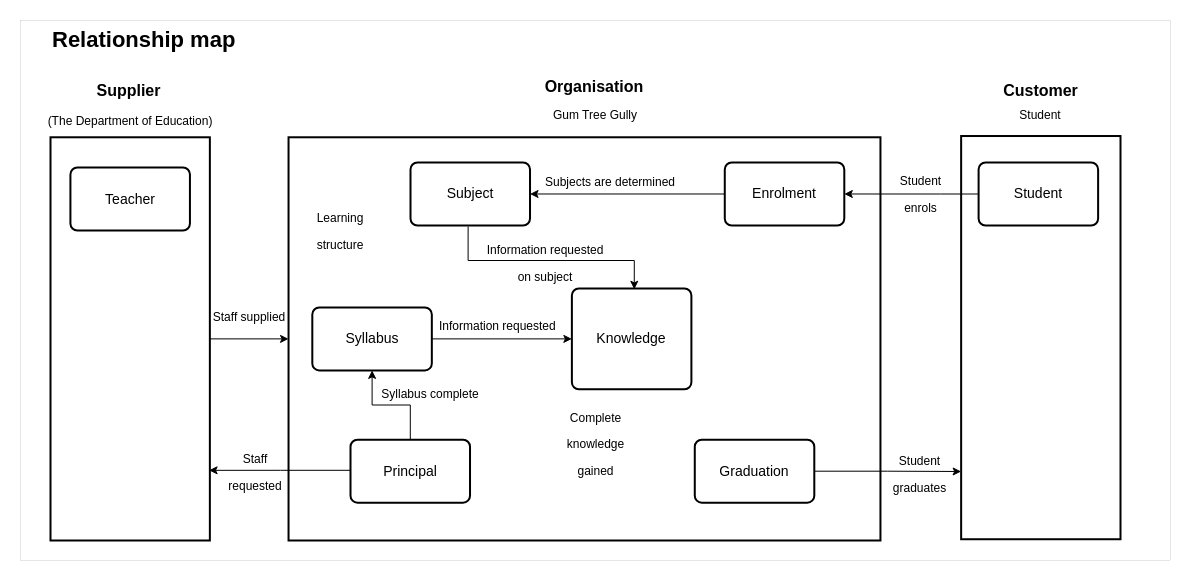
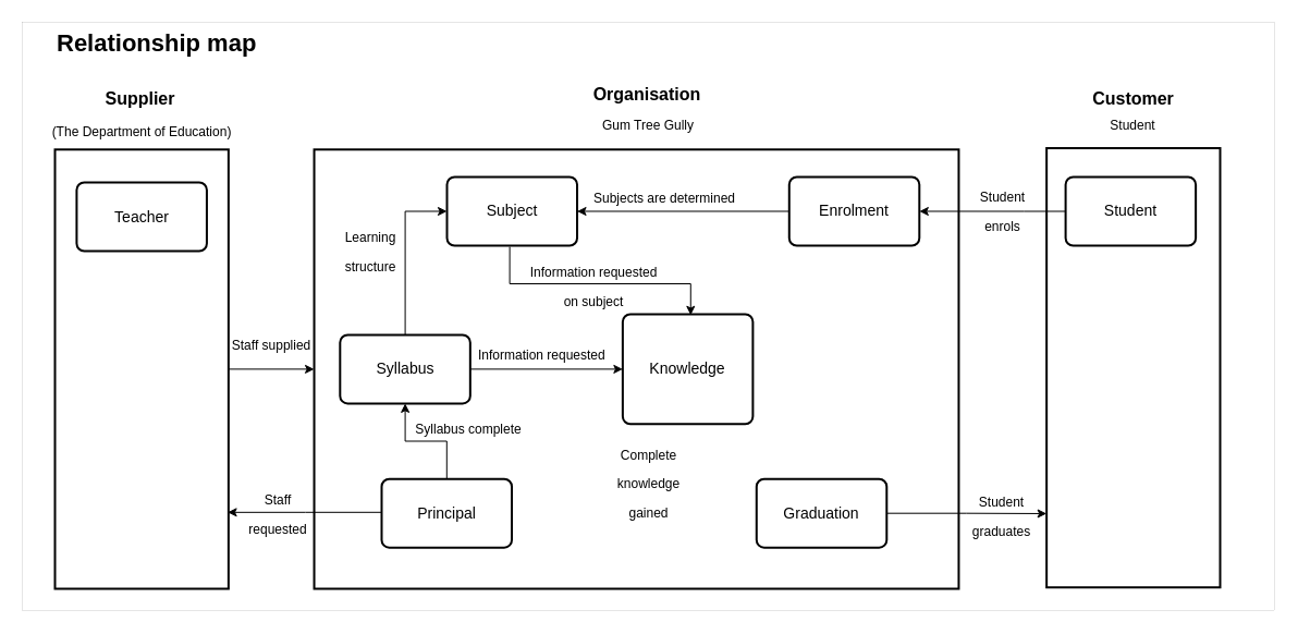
+ <mxCell id="21" style="edgeStyle=orthogonalEdgeStyle;rounded=0;orthogonalLoop=1;jettySize=auto;html=1;entryX=0;entryY=0.5;entryDx=0;entryDy=0;fontFamily=Helvetica;fontSize=14;" parent="1" source="22" target="9" edge="1"><mxGeometry relative="1" as="geometry" /></mxCell>
